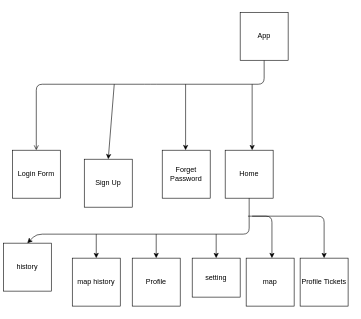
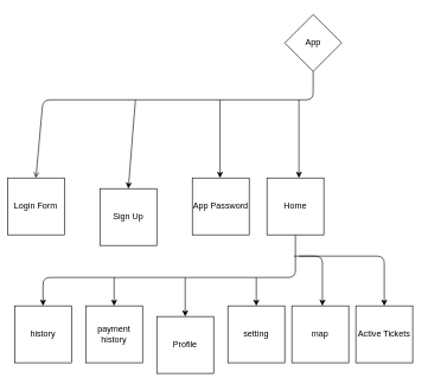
- <mxCell id="3" value="App" style="whiteSpace=wrap;html=1;aspect=fixed;" parent="1" vertex="1"><mxGeometry x="400" y="20" width="80" height="80" as="geometry" /></mxCell>
+ <mxCell id="3" value="App" style="rhombus;whiteSpace=wrap;html=1;aspect=fixed;" parent="1" vertex="1"><mxGeometry x="400" y="20" width="80" height="80" as="geometry" /></mxCell>
- <mxCell id="4" value="Login Form" style="whiteSpace=wrap;html=1;aspect=fixed;" parent="1" vertex="1"><mxGeometry x="20" y="250" width="80" height="80" as="geometry" /></mxCell>
+ <mxCell id="4" value="Login Form" style="whiteSpace=wrap;html=1;aspect=fixed;" parent="1" vertex="1"><mxGeometry x="10" y="250" width="80" height="80" as="geometry" /></mxCell>
- <mxCell id="6" value="Forget Password" style="whiteSpace=wrap;html=1;aspect=fixed;" parent="1" vertex="1"><mxGeometry x="270" y="250" width="80" height="80" as="geometry" /></mxCell>
+ <mxCell id="6" value="App Password" style="whiteSpace=wrap;html=1;aspect=fixed;" parent="1" vertex="1"><mxGeometry x="270" y="250" width="80" height="80" as="geometry" /></mxCell>
- <mxCell id="11" value="history" style="whiteSpace=wrap;html=1;aspect=fixed;" vertex="1" parent="1"><mxGeometry x="5" y="405" width="80" height="80" as="geometry" /></mxCell>
+ <mxCell id="11" value="history" style="whiteSpace=wrap;html=1;aspect=fixed;" vertex="1" parent="1"><mxGeometry x="20" y="430" width="80" height="80" as="geometry" /></mxCell>
- <mxCell id="14" value="setting" style="whiteSpace=wrap;html=1;aspect=fixed;" vertex="1" parent="1"><mxGeometry x="320" y="430" width="80" height="65" as="geometry" /></mxCell>
+ <mxCell id="14" value="setting" style="whiteSpace=wrap;html=1;aspect=fixed;" vertex="1" parent="1"><mxGeometry x="320" y="430" width="80" height="80" as="geometry" /></mxCell>
- <mxCell id="12" value="map history" style="whiteSpace=wrap;html=1;aspect=fixed;" vertex="1" parent="1"><mxGeometry x="120" y="430" width="80" height="80" as="geometry" /></mxCell>
+ <mxCell id="12" value="payment history" style="whiteSpace=wrap;html=1;aspect=fixed;" vertex="1" parent="1"><mxGeometry x="120" y="430" width="80" height="80" as="geometry" /></mxCell>
- <mxCell id="13" value="Profile" style="whiteSpace=wrap;html=1;aspect=fixed;" vertex="1" parent="1"><mxGeometry x="220" y="430" width="80" height="80" as="geometry" /></mxCell>
+ <mxCell id="13" value="Profile" style="whiteSpace=wrap;html=1;aspect=fixed;" vertex="1" parent="1"><mxGeometry x="220" y="445" width="80" height="80" as="geometry" /></mxCell>
- <mxCell id="16" value="Profile Tickets" style="whiteSpace=wrap;html=1;aspect=fixed;" vertex="1" parent="1"><mxGeometry x="500" y="430" width="80" height="80" as="geometry" /></mxCell>
+ <mxCell id="16" value="Active Tickets" style="whiteSpace=wrap;html=1;aspect=fixed;" vertex="1" parent="1"><mxGeometry x="500" y="430" width="80" height="80" as="geometry" /></mxCell>
